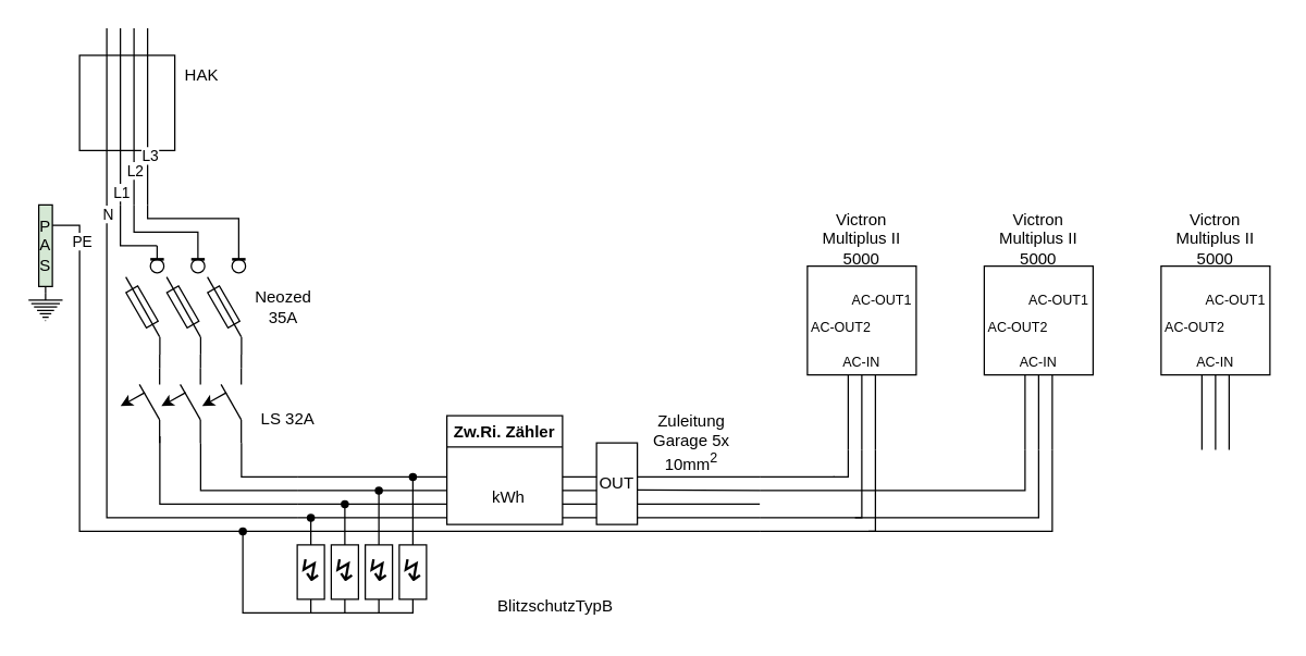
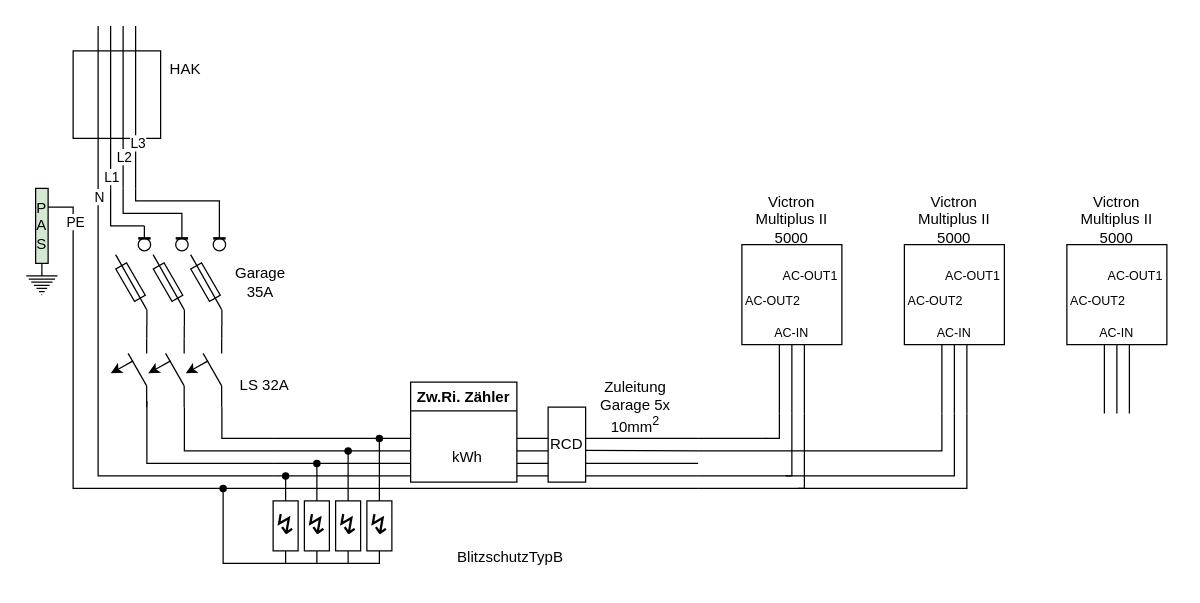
- <mxCell id="35" value="Neozed 35A" style="text;html=1;strokeColor=none;fillColor=none;align=center;verticalAlign=middle;whiteSpace=wrap;rounded=0;" vertex="1" parent="1"><mxGeometry x="178" y="210" width="60" height="30" as="geometry" /></mxCell>
+ <mxCell id="35" value="Garage 35A" style="text;html=1;strokeColor=none;fillColor=none;align=center;verticalAlign=middle;whiteSpace=wrap;rounded=0;" vertex="1" parent="1"><mxGeometry x="178" y="210" width="60" height="30" as="geometry" /></mxCell>
- <mxCell id="99" value="OUT" style="rounded=0;whiteSpace=wrap;html=1;" vertex="1" parent="1"><mxGeometry x="438" y="325" width="30" height="60" as="geometry" /></mxCell>
+ <mxCell id="99" value="RCD" style="rounded=0;whiteSpace=wrap;html=1;" vertex="1" parent="1"><mxGeometry x="438" y="325" width="30" height="60" as="geometry" /></mxCell>
